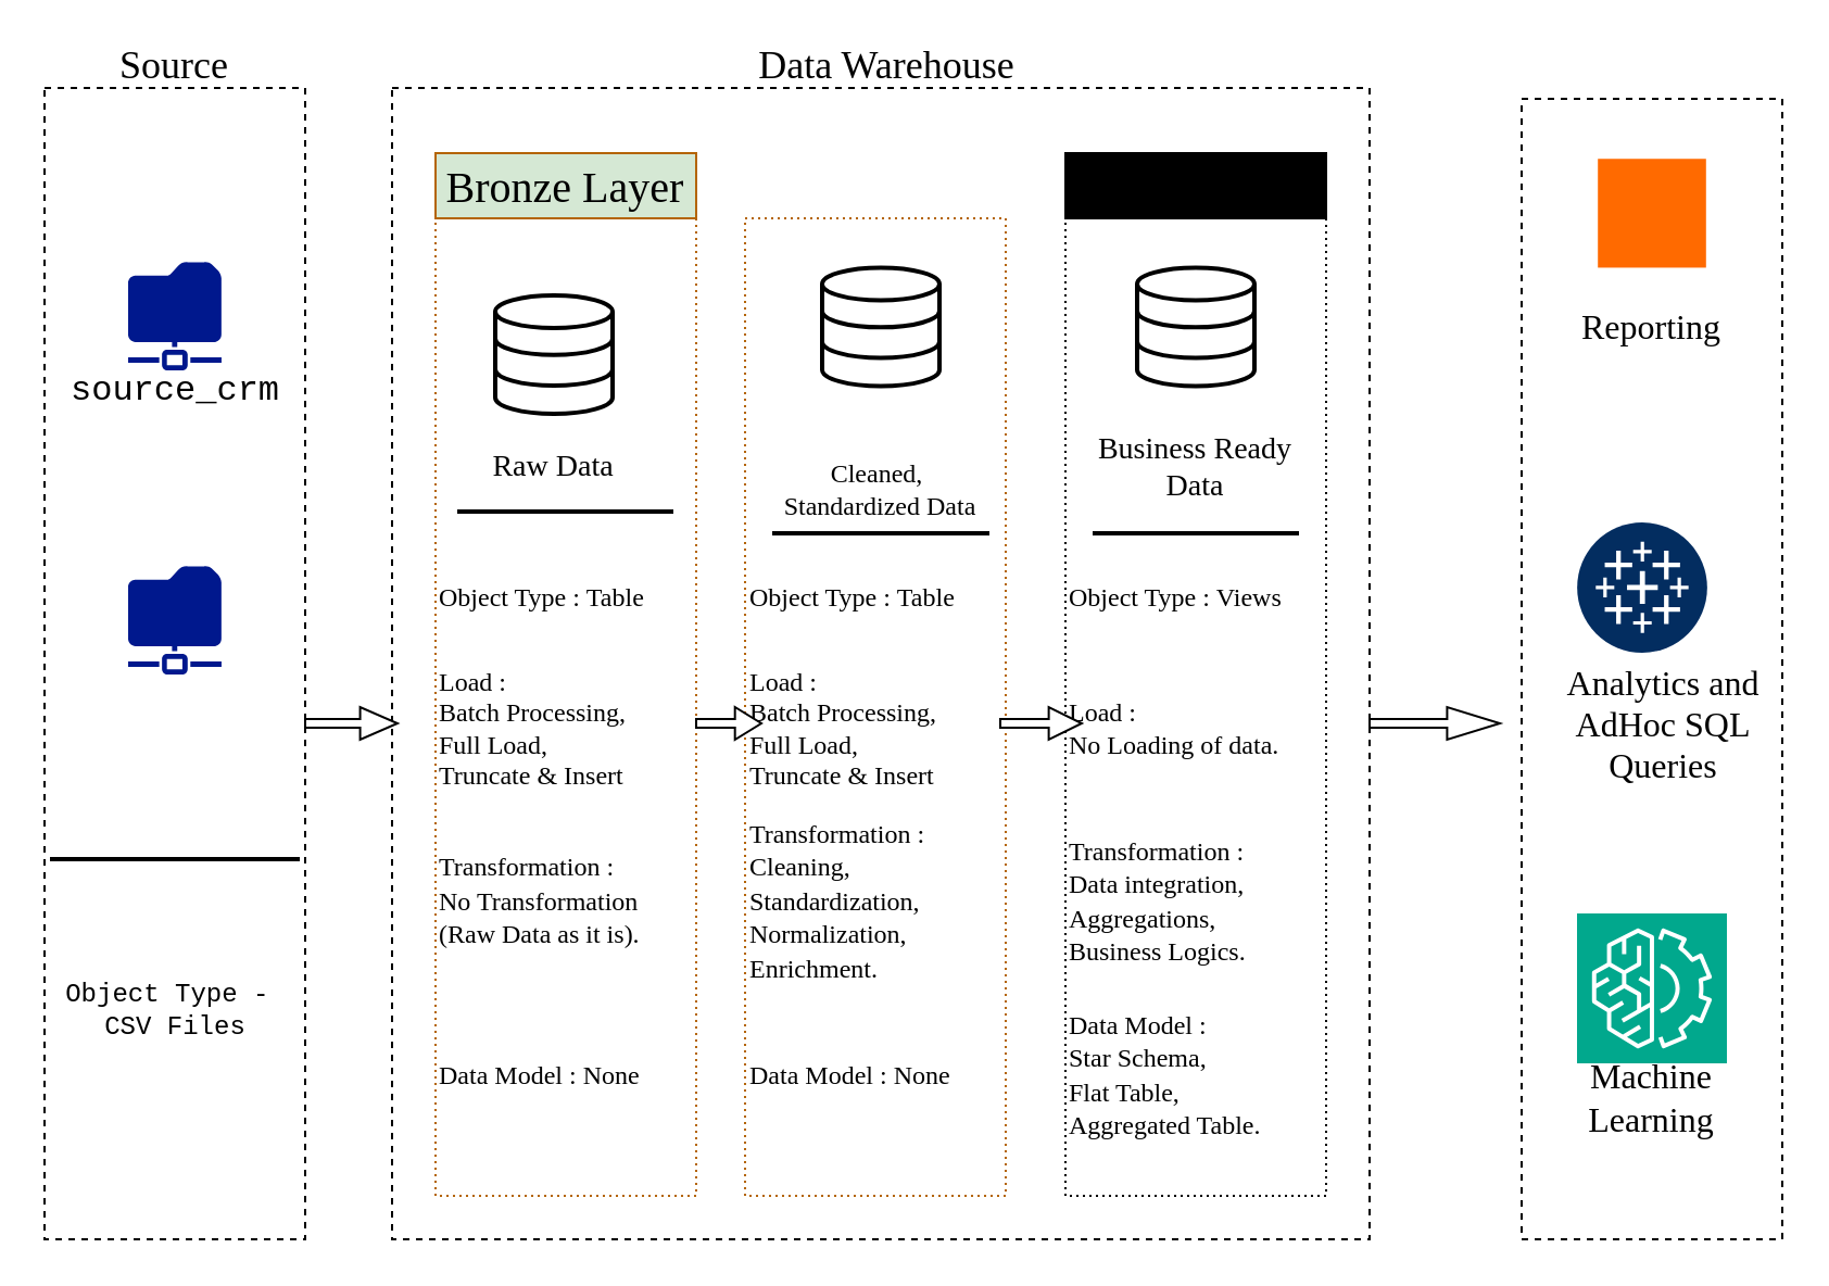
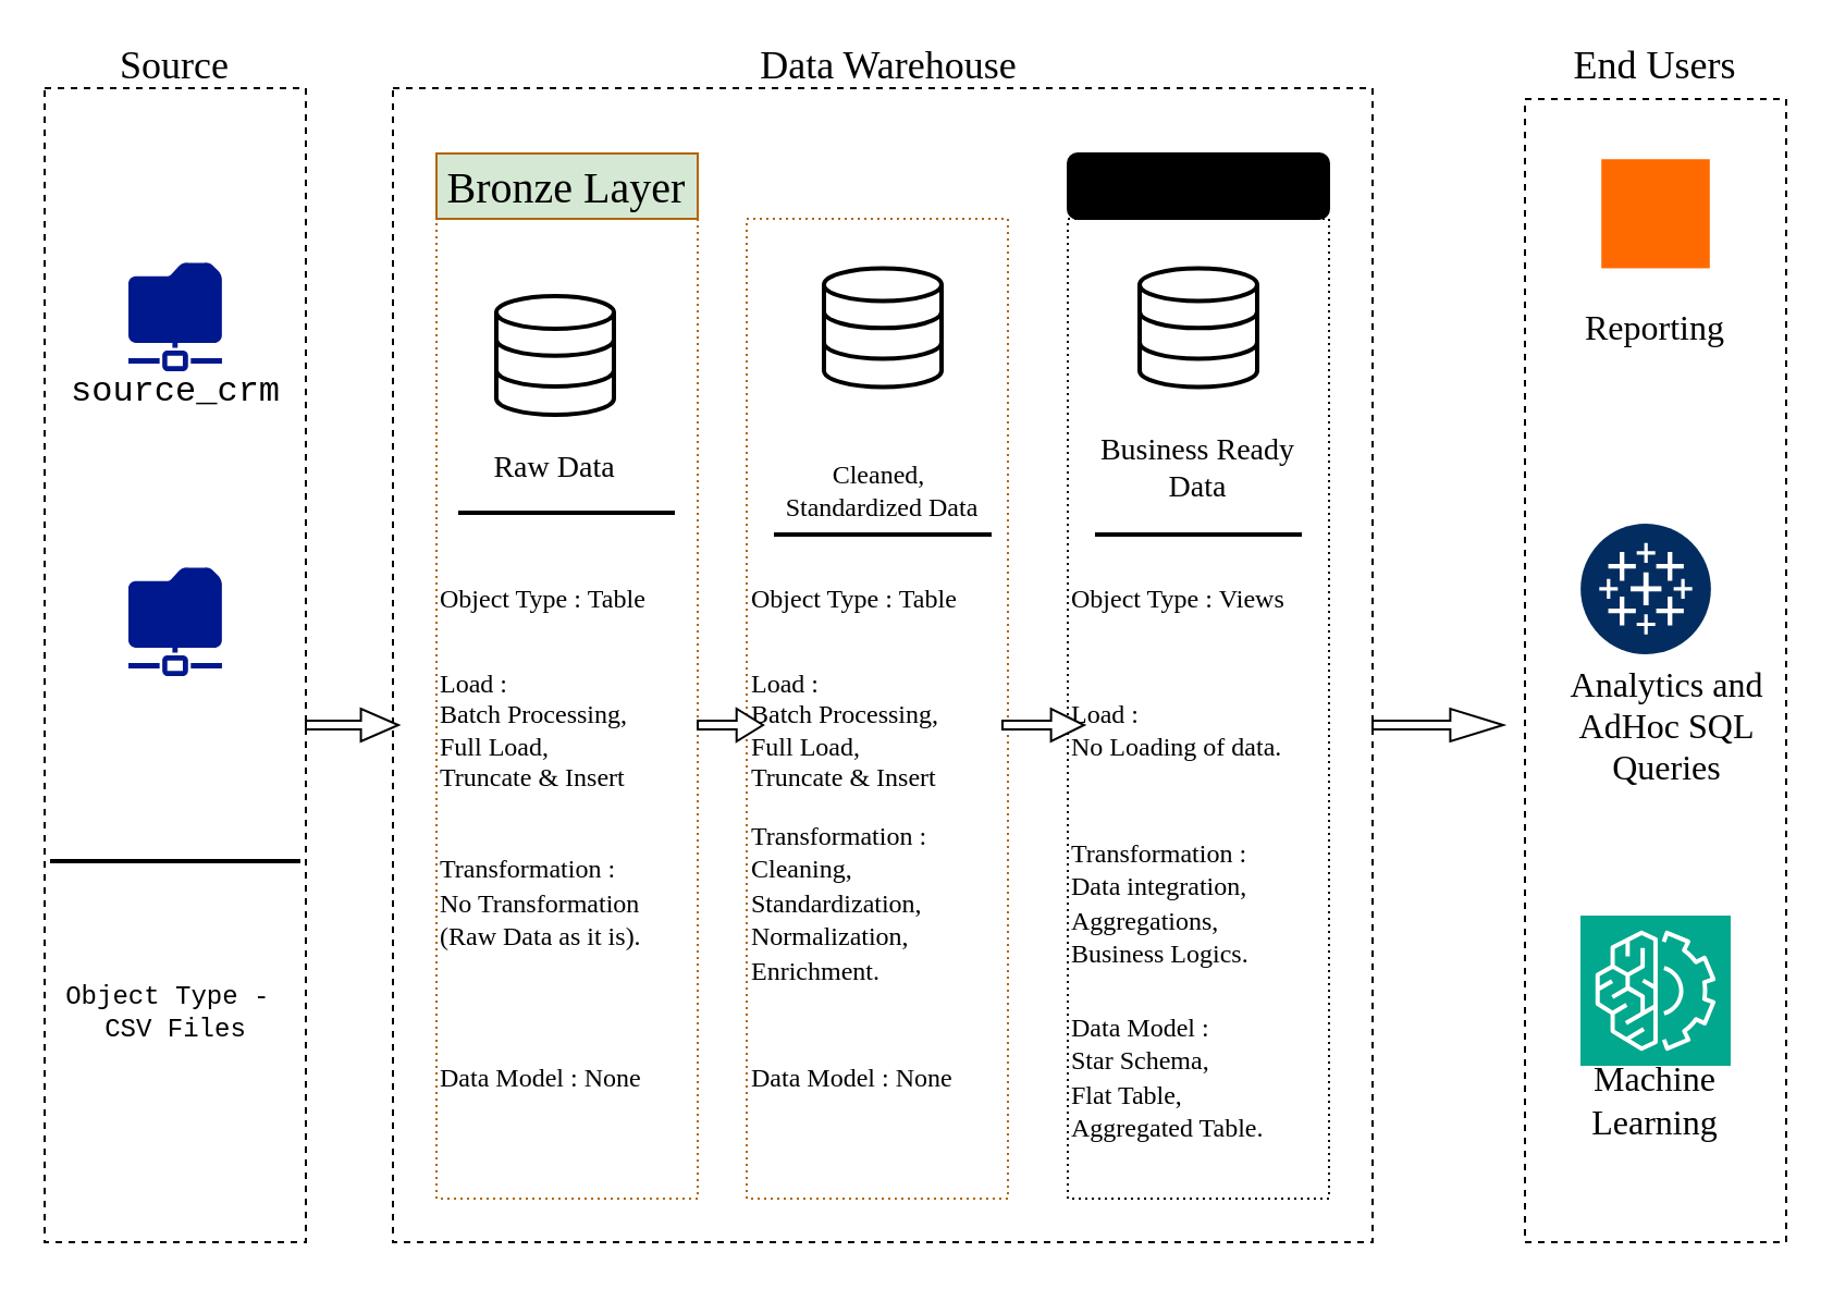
+ <mxCell id="6" value="End Users" style="rounded=0;whiteSpace=wrap;html=1;fontFamily=Times New Roman;fontSize=18;strokeColor=none;fillColor=none;movable=0;resizable=0;rotatable=0;deletable=0;editable=0;locked=1;connectable=0;" vertex="1" parent="1"><mxGeometry x="700" y="20" width="120" height="20" as="geometry" /></mxCell>
- <mxCell id="11" value="Gold&lt;span style=&quot;background-color: transparent; color: light-dark(rgb(0, 0, 0), rgb(255, 255, 255));&quot;&gt;&amp;nbsp;Layer&lt;/span&gt;" style="rounded=0;whiteSpace=wrap;html=1;fillColor=light-dark(#000000,#929200);fontFamily=Times New Roman;fontSize=20;gradientColor=none;strokeColor=light-dark(#000000,#FFFF00);fillStyle=auto;movable=0;resizable=0;rotatable=0;deletable=0;editable=0;locked=1;connectable=0;" vertex="1" parent="1"><mxGeometry x="490" y="70" width="120" height="30" as="geometry" /></mxCell>
+ <mxCell id="11" value="Gold&lt;span style=&quot;background-color: transparent; color: light-dark(rgb(0, 0, 0), rgb(255, 255, 255));&quot;&gt;&amp;nbsp;Layer&lt;/span&gt;" style="whiteSpace=wrap;html=1;fillColor=light-dark(#000000,#929200);fontFamily=Times New Roman;fontSize=20;gradientColor=none;strokeColor=light-dark(#000000,#FFFF00);fillStyle=auto;movable=0;resizable=0;rotatable=0;deletable=0;editable=0;locked=1;connectable=0;rounded=1;" vertex="1" parent="1"><mxGeometry x="490" y="70" width="120" height="30" as="geometry" /></mxCell>
